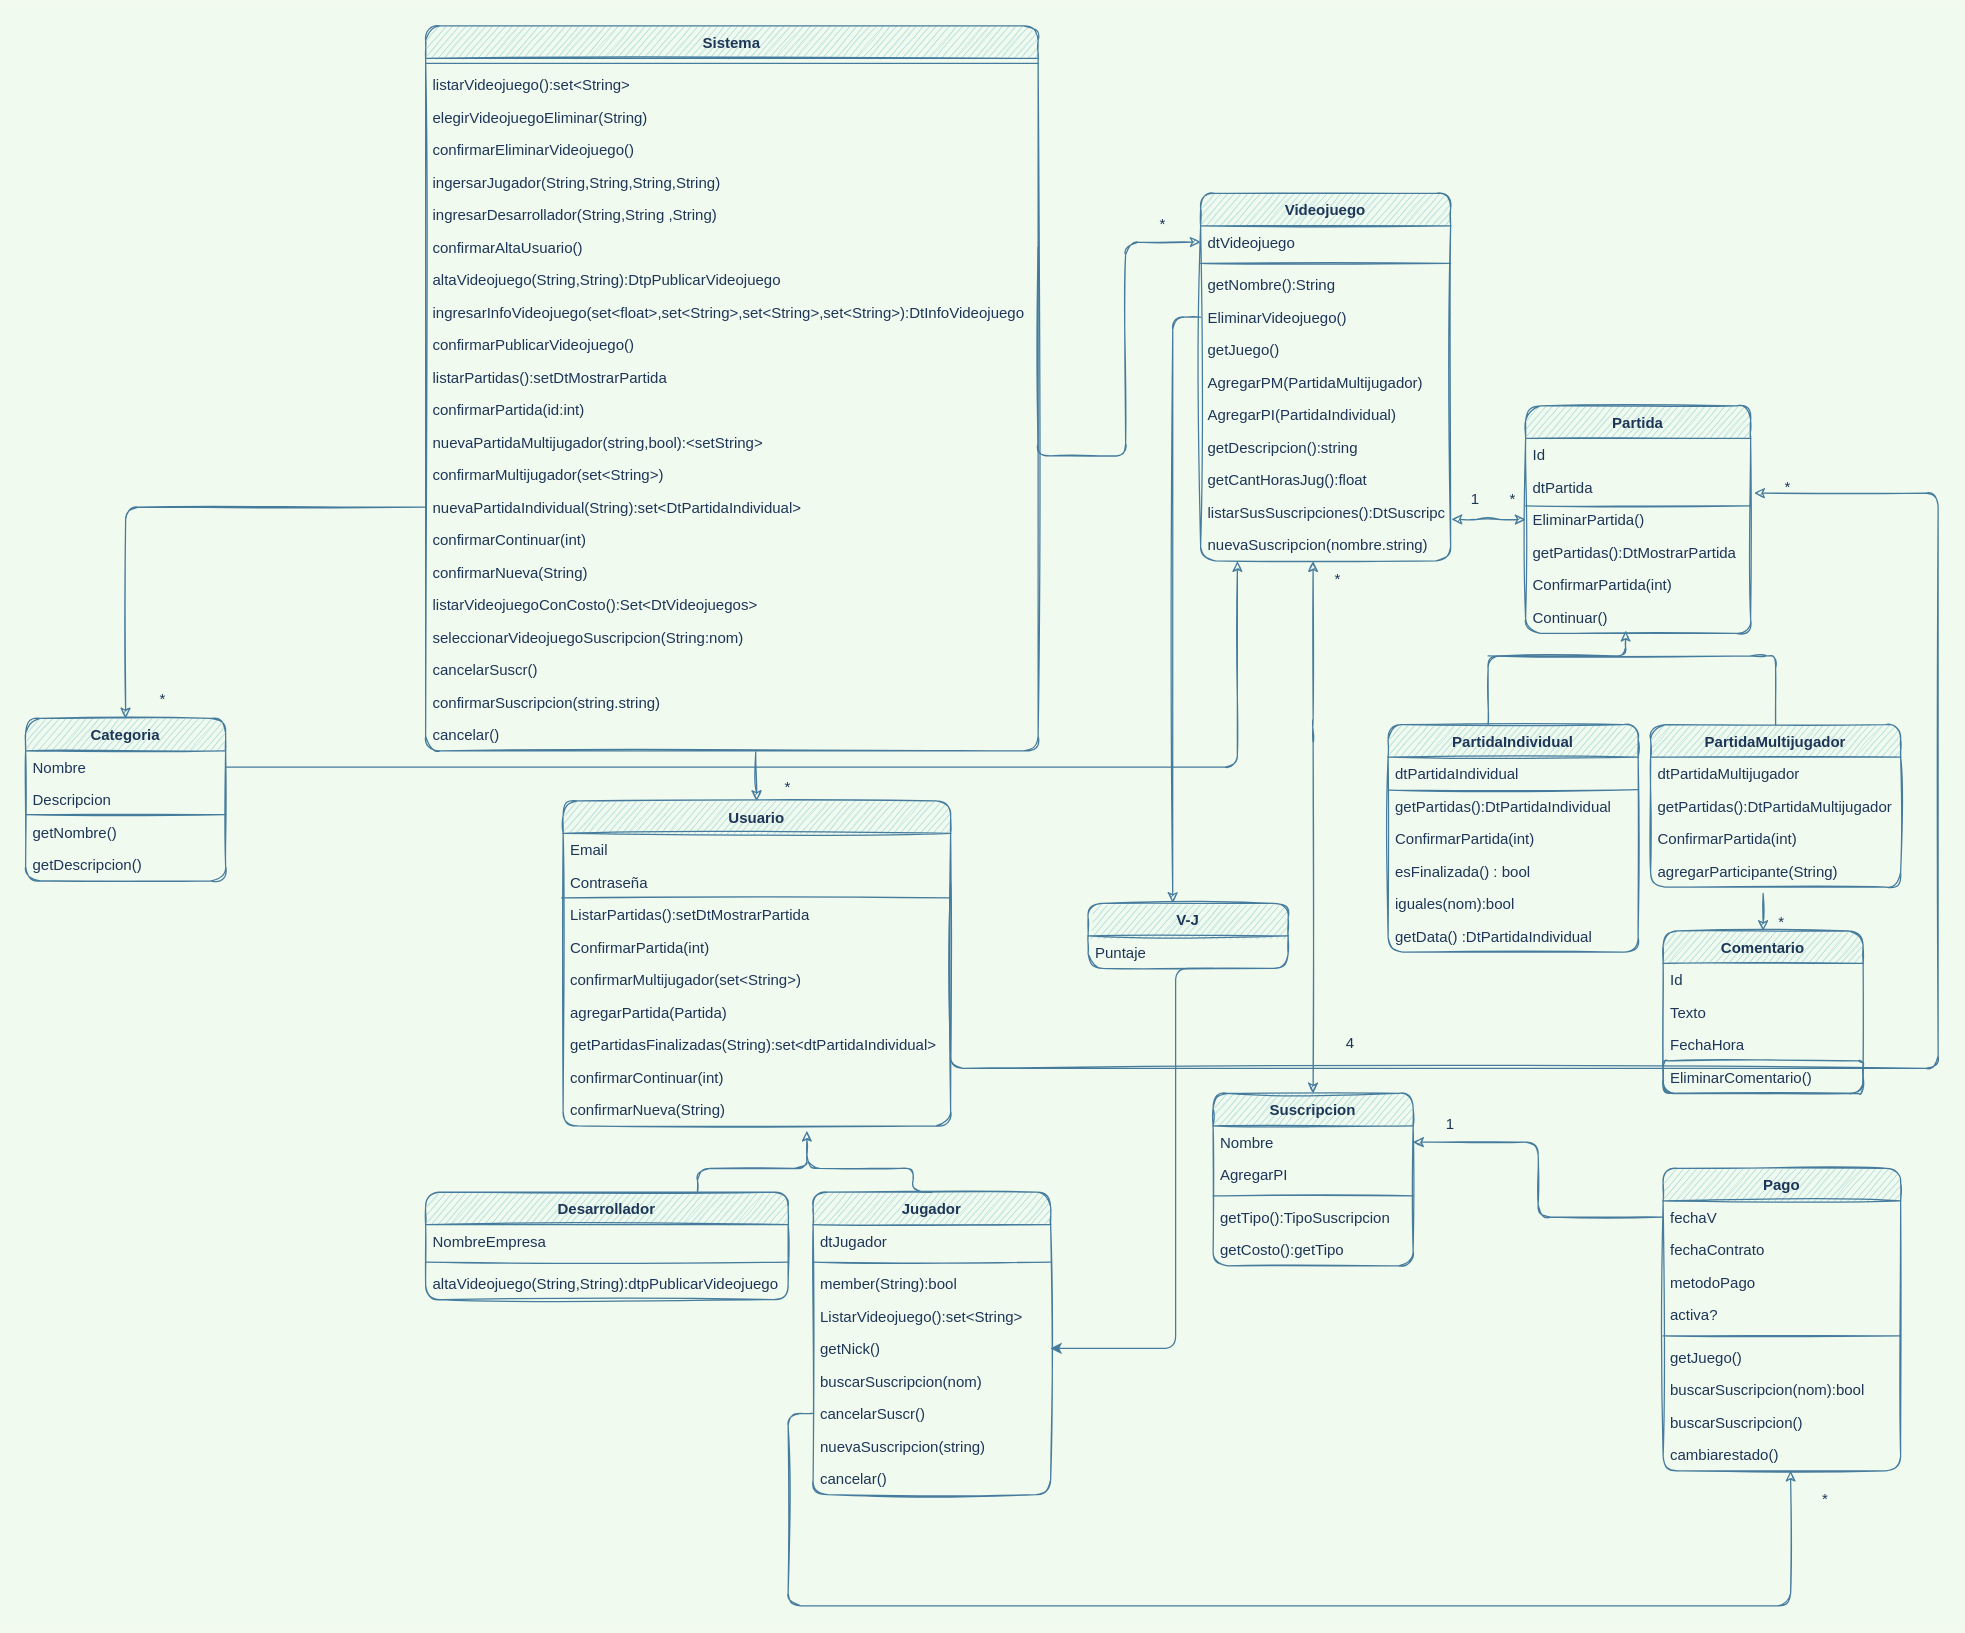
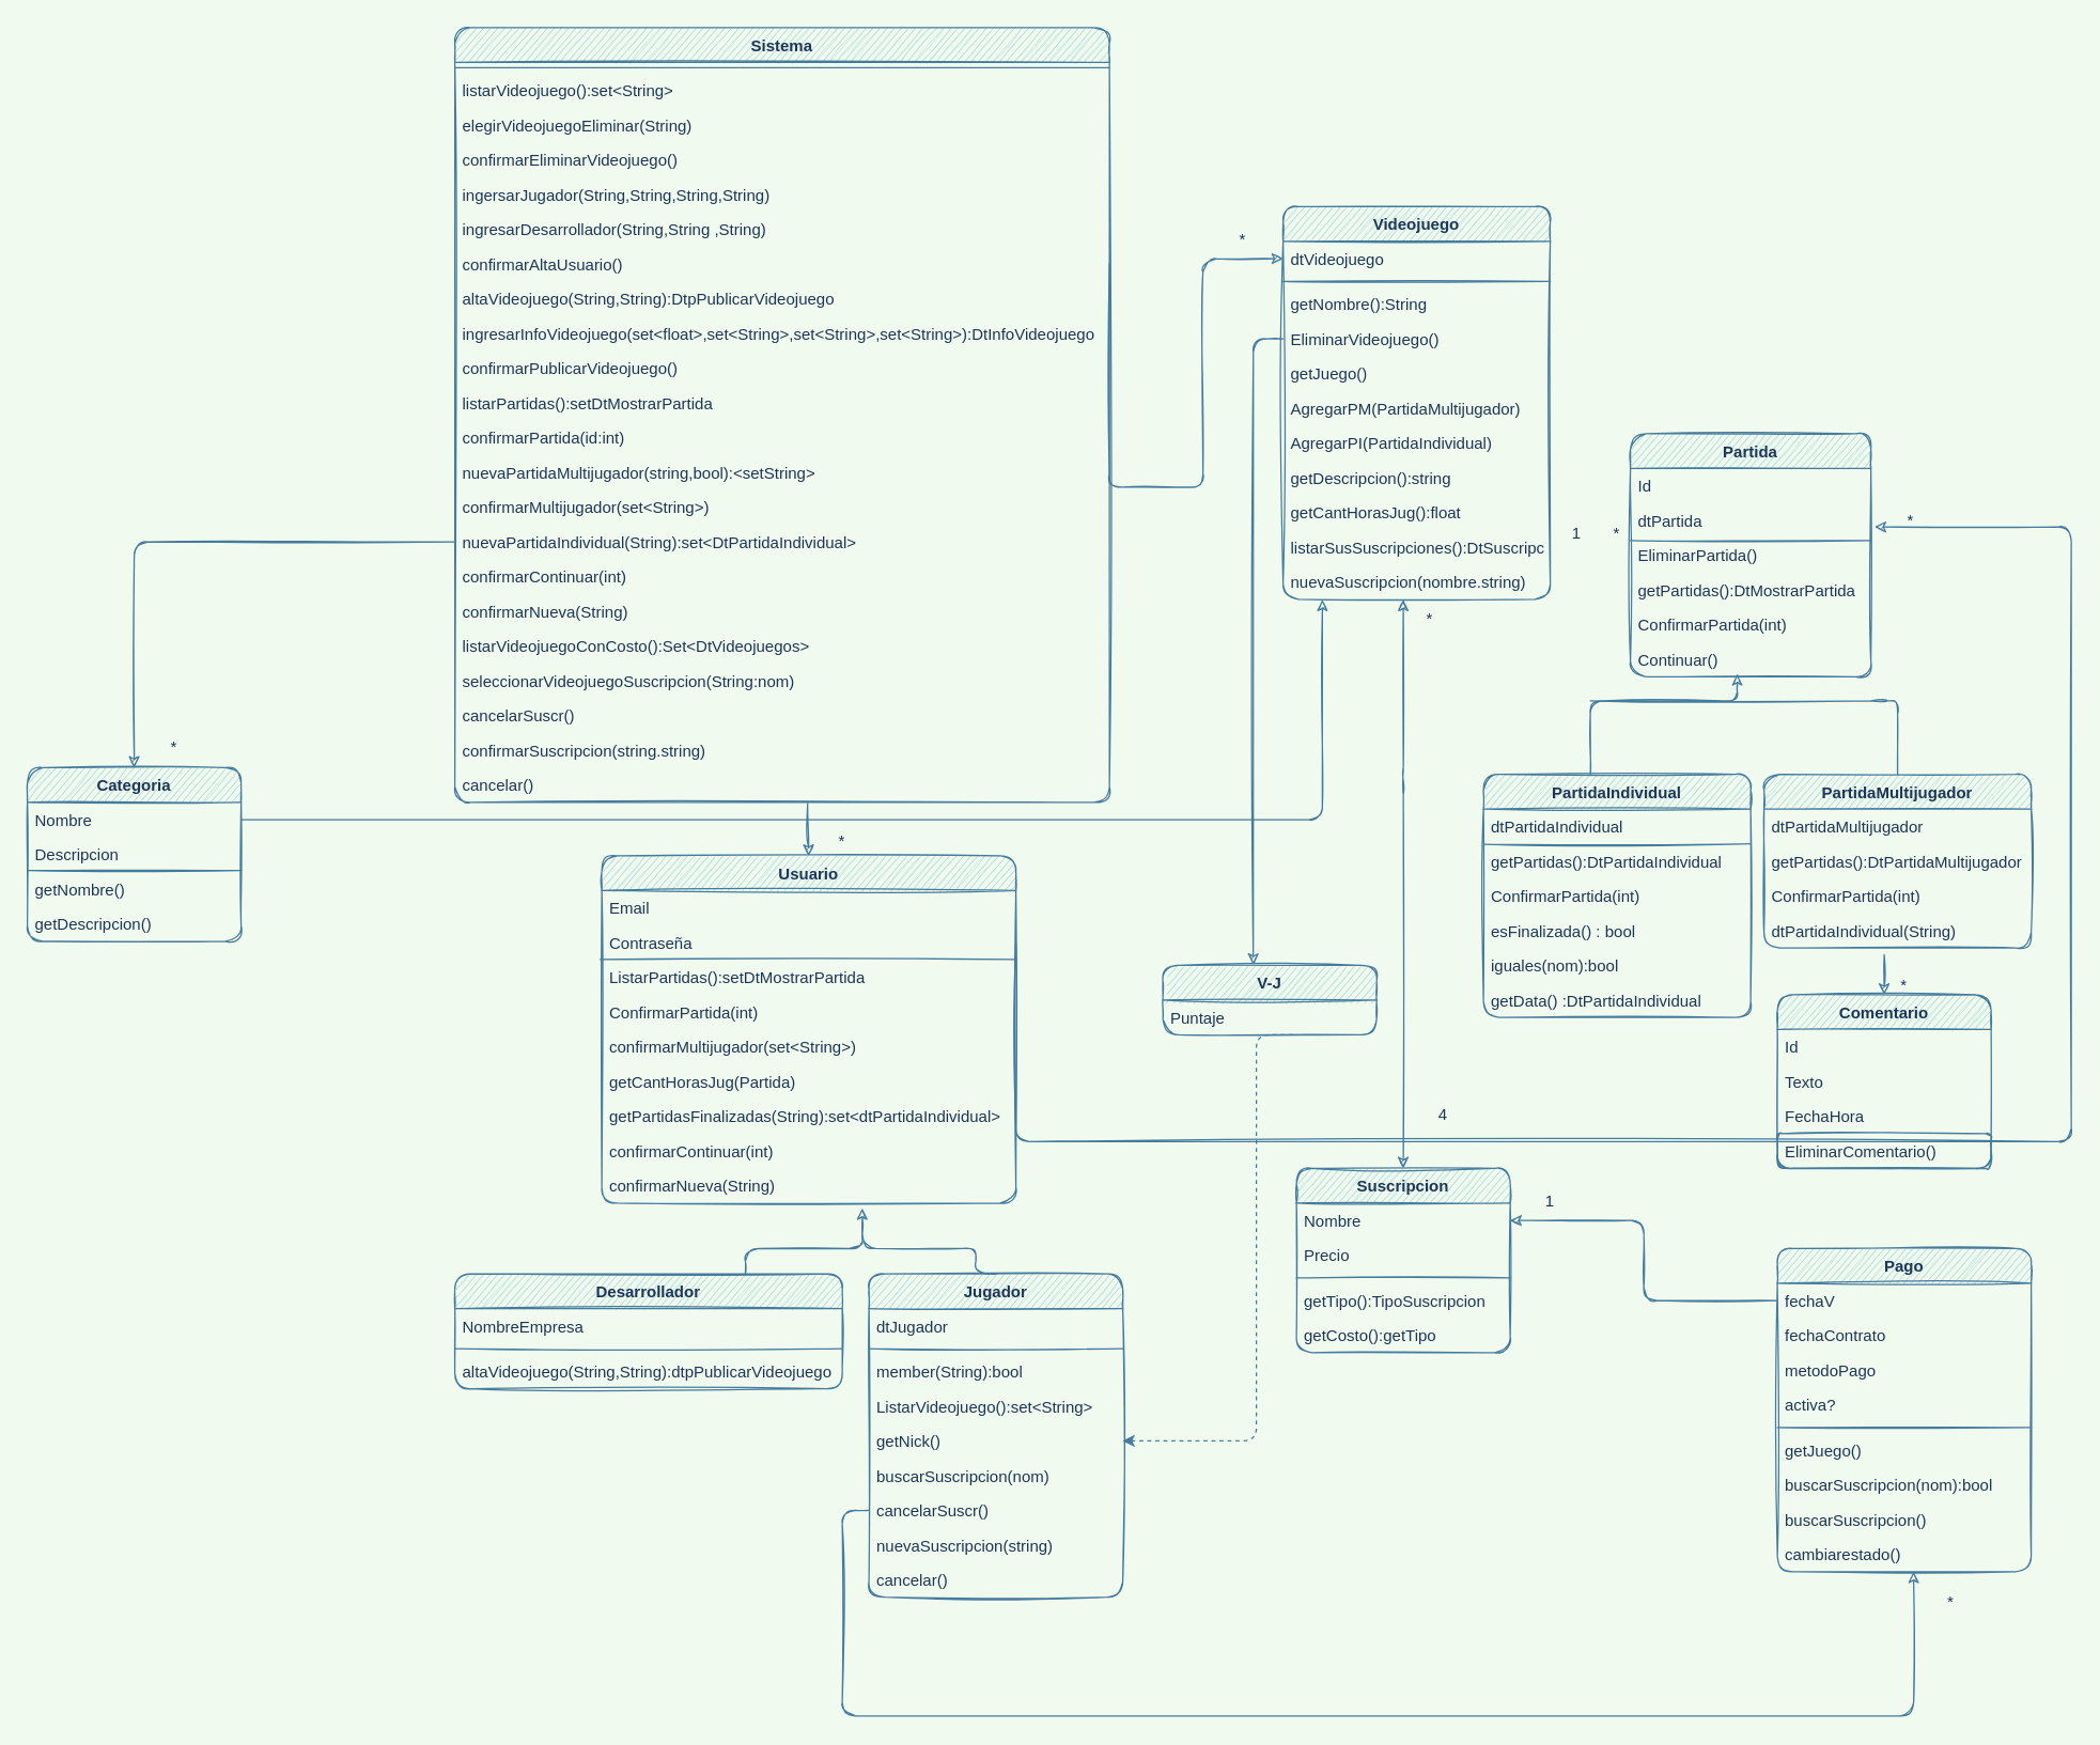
- <mxCell id="126" style="edgeStyle=orthogonalEdgeStyle;rounded=1;orthogonalLoop=1;jettySize=auto;html=1;exitX=0;exitY=0.5;exitDx=0;exitDy=0;entryX=1.004;entryY=0.721;entryDx=0;entryDy=0;entryPerimeter=0;startArrow=classic;startFill=1;endArrow=classic;endFill=1;labelBackgroundColor=#F1FAEE;strokeColor=#457B9D;fontColor=#1D3557;sketch=1;" parent="1" source="40" target="35" edge="1"><mxGeometry relative="1" as="geometry" /></mxCell>
- <mxCell id="51" value="agregarParticipante(String)" style="text;strokeColor=none;fillColor=none;align=left;verticalAlign=top;spacingLeft=4;spacingRight=4;overflow=hidden;rotatable=0;points=[[0,0.5],[1,0.5]];portConstraint=eastwest;fontColor=#1D3557;sketch=1;rounded=1;" parent="47" vertex="1"><mxGeometry y="104" width="200" height="26" as="geometry" /></mxCell>
+ <mxCell id="51" value="dtPartidaIndividual(String)" style="text;strokeColor=none;fillColor=none;align=left;verticalAlign=top;spacingLeft=4;spacingRight=4;overflow=hidden;rotatable=0;points=[[0,0.5],[1,0.5]];portConstraint=eastwest;fontColor=#1D3557;sketch=1;rounded=1;" parent="47" vertex="1"><mxGeometry y="104" width="200" height="26" as="geometry" /></mxCell>
- <mxCell id="73" value="agregarPartida(Partida)" style="text;strokeColor=none;fillColor=none;align=left;verticalAlign=top;spacingLeft=4;spacingRight=4;overflow=hidden;rotatable=0;points=[[0,0.5],[1,0.5]];portConstraint=eastwest;fontColor=#1D3557;sketch=1;rounded=1;" parent="66" vertex="1"><mxGeometry y="156" width="310" height="26" as="geometry" /></mxCell>
+ <mxCell id="73" value="getCantHorasJug(Partida)" style="text;strokeColor=none;fillColor=none;align=left;verticalAlign=top;spacingLeft=4;spacingRight=4;overflow=hidden;rotatable=0;points=[[0,0.5],[1,0.5]];portConstraint=eastwest;fontColor=#1D3557;sketch=1;rounded=1;" parent="66" vertex="1"><mxGeometry y="156" width="310" height="26" as="geometry" /></mxCell>
- <mxCell id="61" value="AgregarPI" style="text;strokeColor=none;fillColor=none;align=left;verticalAlign=top;spacingLeft=4;spacingRight=4;overflow=hidden;rotatable=0;points=[[0,0.5],[1,0.5]];portConstraint=eastwest;fontColor=#1D3557;sketch=1;rounded=1;" parent="59" vertex="1"><mxGeometry y="52" width="160" height="26" as="geometry" /></mxCell>
+ <mxCell id="61" value="Precio" style="text;strokeColor=none;fillColor=none;align=left;verticalAlign=top;spacingLeft=4;spacingRight=4;overflow=hidden;rotatable=0;points=[[0,0.5],[1,0.5]];portConstraint=eastwest;fontColor=#1D3557;sketch=1;rounded=1;" parent="59" vertex="1"><mxGeometry y="52" width="160" height="26" as="geometry" /></mxCell>
- <mxCell id="130" style="edgeStyle=orthogonalEdgeStyle;curved=0;rounded=1;sketch=0;orthogonalLoop=1;jettySize=auto;html=1;exitX=1;exitY=0.5;exitDx=0;exitDy=0;entryX=0.625;entryY=1;entryDx=0;entryDy=0;entryPerimeter=0;fontColor=#1D3557;startArrow=classic;startFill=1;endArrow=none;endFill=0;strokeColor=#457B9D;fillColor=#A8DADC;" parent="1" source="84" target="90" edge="1"><mxGeometry relative="1" as="geometry"><Array as="points"><mxPoint x="940" y="1078" /><mxPoint x="940" y="774" /></Array></mxGeometry></mxCell>
+ <mxCell id="130" style="edgeStyle=orthogonalEdgeStyle;curved=0;rounded=1;sketch=0;orthogonalLoop=1;jettySize=auto;html=1;exitX=1;exitY=0.5;exitDx=0;exitDy=0;entryX=0.625;entryY=1;entryDx=0;entryDy=0;entryPerimeter=0;fontColor=#1D3557;startArrow=classic;startFill=1;endArrow=none;endFill=0;strokeColor=#457B9D;fillColor=#A8DADC;dashed=1;" parent="1" source="84" target="90" edge="1"><mxGeometry relative="1" as="geometry"><Array as="points"><mxPoint x="940" y="1078" /><mxPoint x="940" y="774" /></Array></mxGeometry></mxCell>
